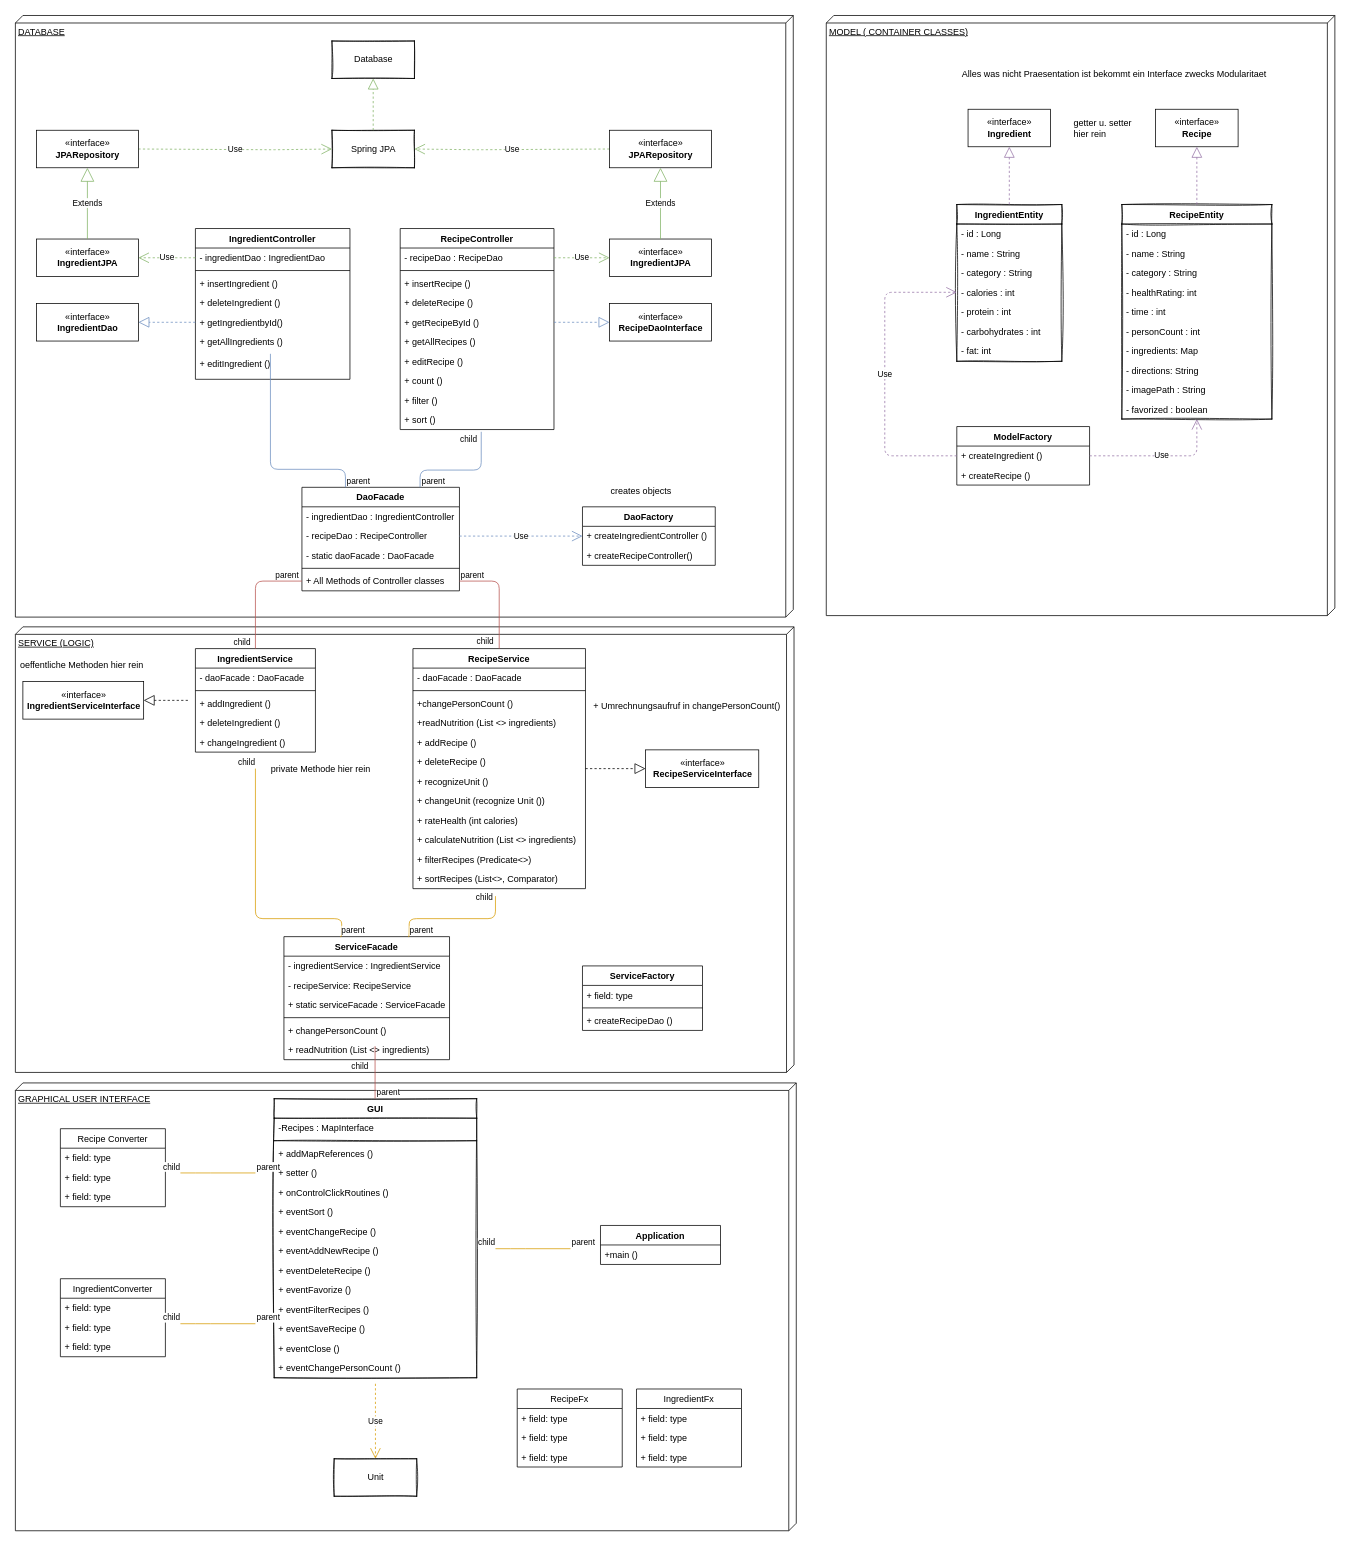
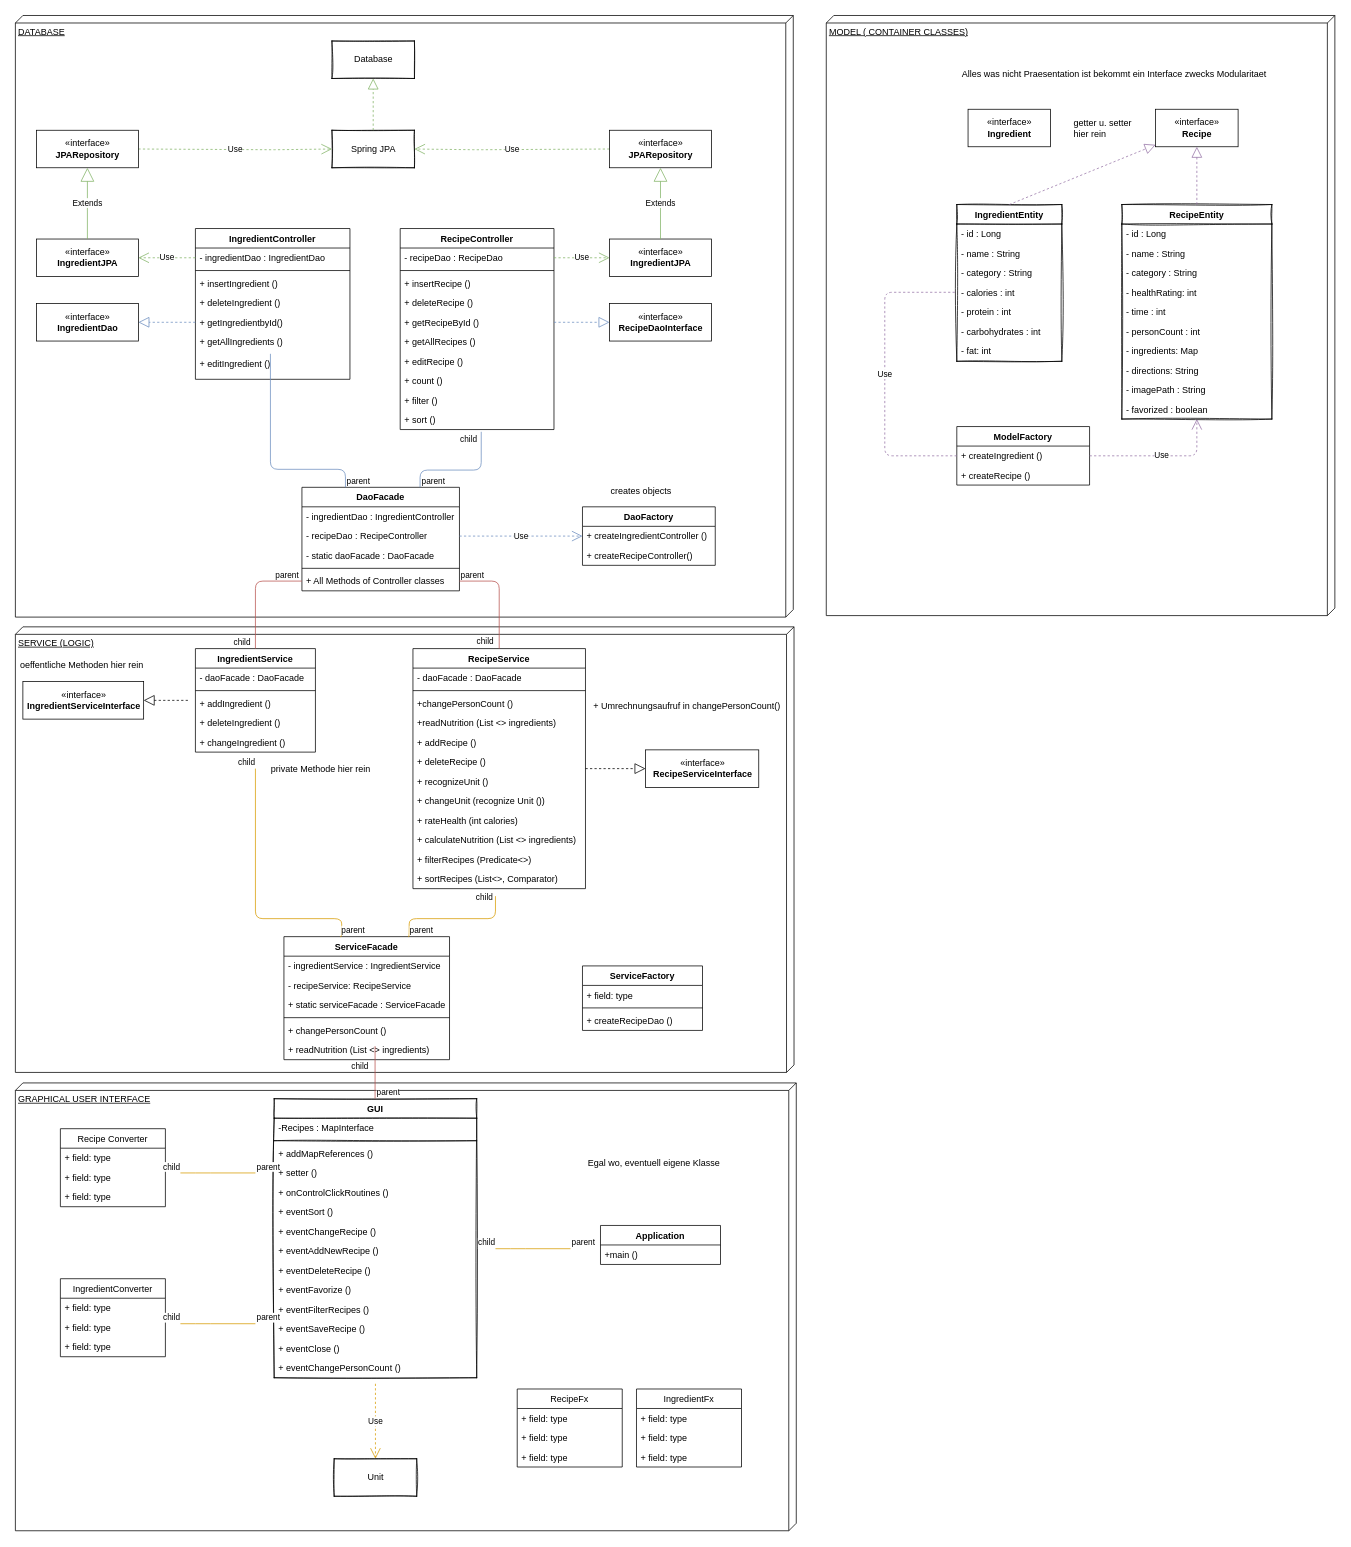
- <mxCell id="141" value="" style="endArrow=block;dashed=1;endFill=0;endSize=12;html=1;entryX=0.5;entryY=1;entryDx=0;entryDy=0;exitX=0.5;exitY=0;exitDx=0;exitDy=0;fillColor=#e1d5e7;strokeColor=#9673a6;" parent="1" source="17" target="70" edge="1"><mxGeometry width="160" relative="1" as="geometry"><mxPoint x="1445" y="355" as="sourcePoint" /><mxPoint x="1605" y="355" as="targetPoint" /></mxGeometry></mxCell>
+ <mxCell id="141" value="" style="endArrow=block;dashed=1;endFill=0;endSize=12;html=1;exitX=0.5;exitY=0;exitDx=0;exitDy=0;fillColor=#e1d5e7;strokeColor=#9673a6;" parent="1" source="17" target="69" edge="1"><mxGeometry width="160" relative="1" as="geometry"><mxPoint x="1445" y="355" as="sourcePoint" /><mxPoint x="1605" y="355" as="targetPoint" /></mxGeometry></mxCell>
- <mxCell id="183" value="Use" style="endArrow=open;endSize=12;dashed=1;html=1;entryX=0;entryY=0.5;entryDx=0;entryDy=0;exitX=0;exitY=0.5;exitDx=0;exitDy=0;fillColor=#e1d5e7;strokeColor=#9673a6;" edge="1" parent="1" source="181" target="21"><mxGeometry width="160" relative="1" as="geometry"><mxPoint x="1016" y="447" as="sourcePoint" /><mxPoint x="1176" y="447" as="targetPoint" /><Array as="points"><mxPoint x="1179" y="607" /><mxPoint x="1179" y="389" /></Array></mxGeometry></mxCell>
+ <mxCell id="183" value="Use" style="endArrow=none;endSize=12;dashed=1;html=1;entryX=0;entryY=0.5;entryDx=0;entryDy=0;exitX=0;exitY=0.5;exitDx=0;exitDy=0;fillColor=#e1d5e7;strokeColor=#9673a6;" edge="1" parent="1" source="181" target="21"><mxGeometry width="160" relative="1" as="geometry"><mxPoint x="1016" y="447" as="sourcePoint" /><mxPoint x="1176" y="447" as="targetPoint" /><Array as="points"><mxPoint x="1179" y="607" /><mxPoint x="1179" y="389" /></Array></mxGeometry></mxCell>
+ <mxCell id="109" value="Egal wo, eventuell eigene Klasse" style="text;strokeColor=none;fillColor=none;align=left;verticalAlign=top;spacingLeft=4;spacingRight=4;overflow=hidden;rotatable=0;points=[[0,0.5],[1,0.5]];portConstraint=eastwest;" parent="1" vertex="1"><mxGeometry x="777.5" y="1536" width="205" height="26" as="geometry" /></mxCell>
